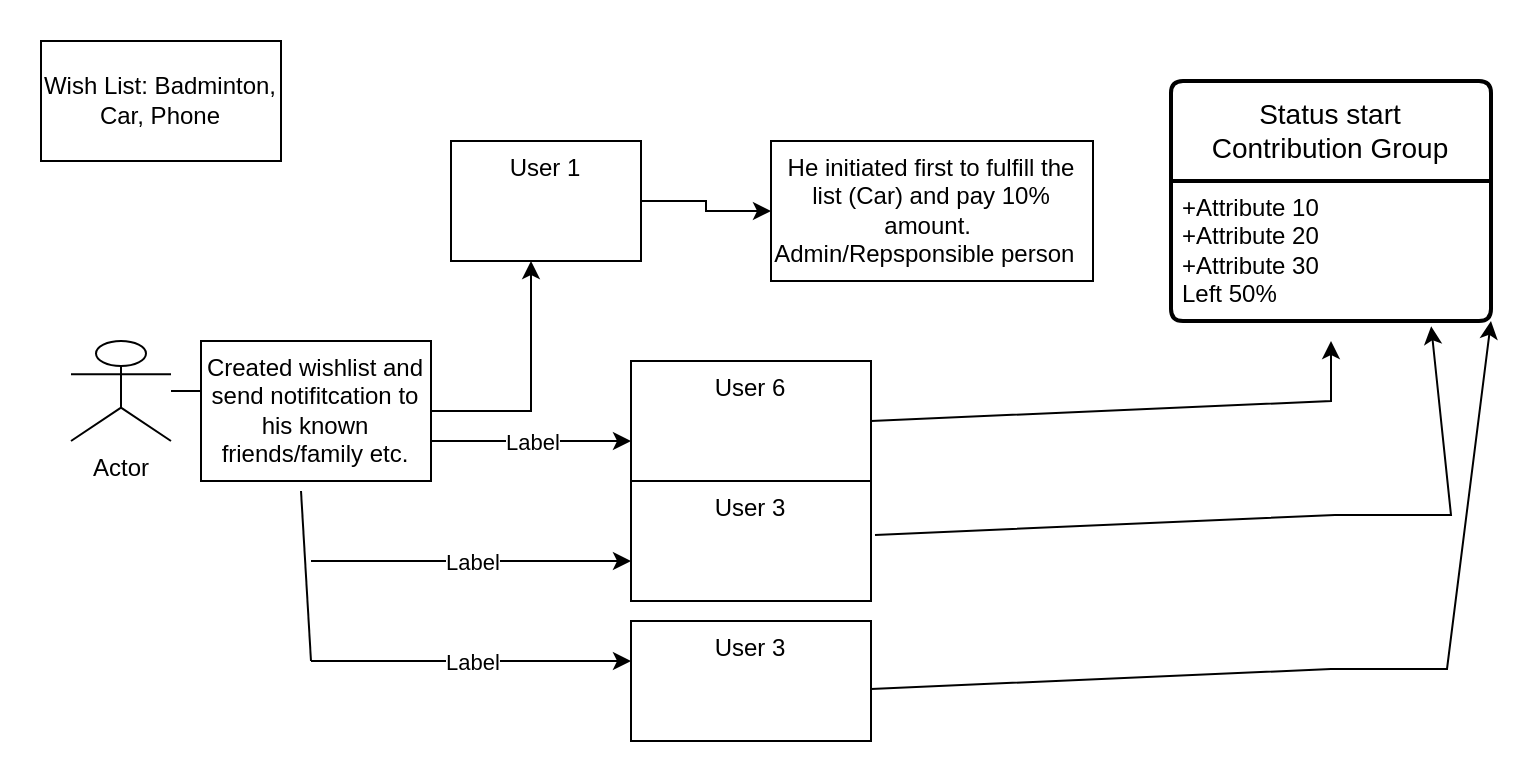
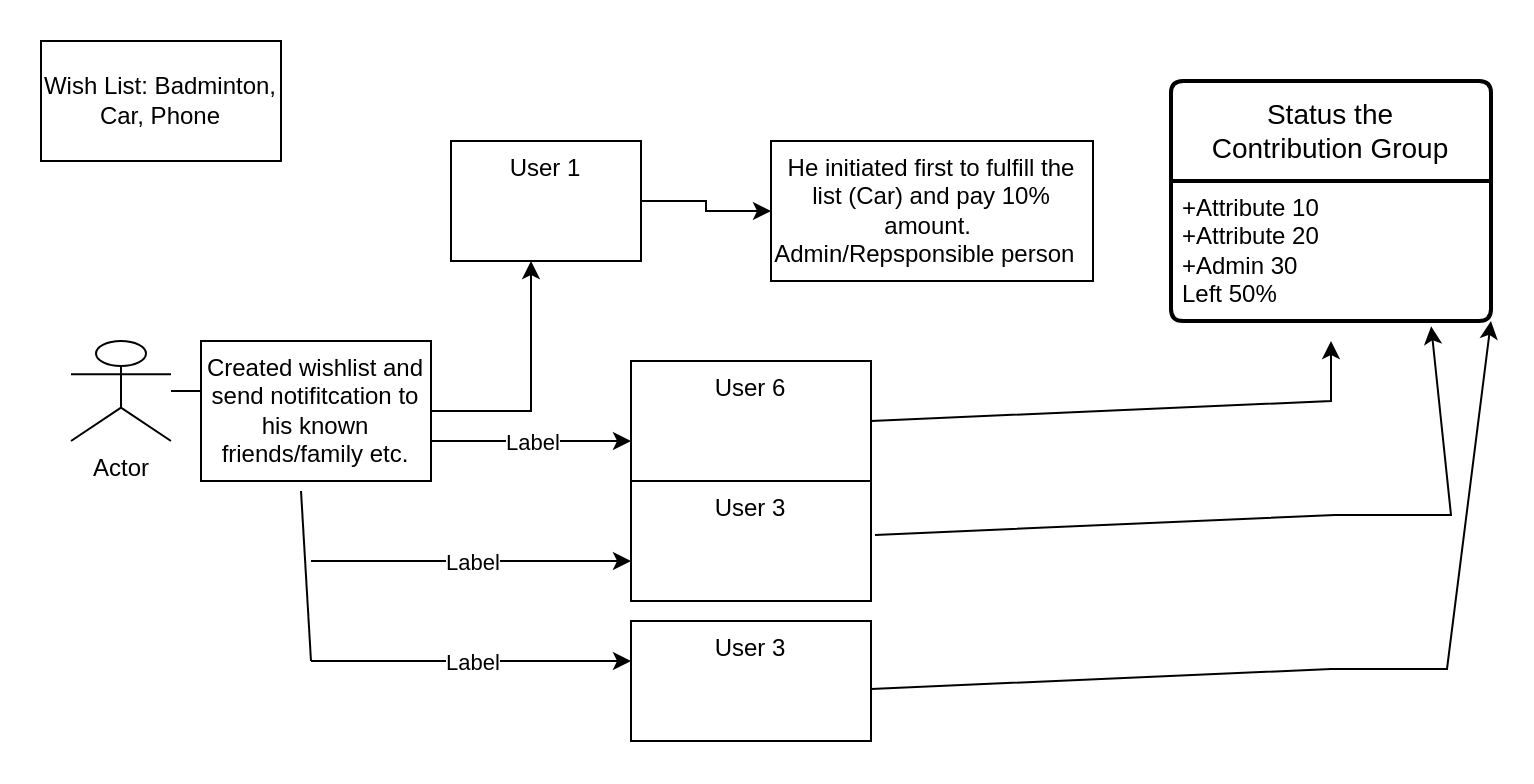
- <mxCell id="20" value="Status start&lt;div&gt;Contribution Group&lt;/div&gt;" style="swimlane;childLayout=stackLayout;horizontal=1;startSize=50;horizontalStack=0;rounded=1;fontSize=14;fontStyle=0;strokeWidth=2;resizeParent=0;resizeLast=1;shadow=0;dashed=0;align=center;arcSize=4;whiteSpace=wrap;html=1;" parent="1" vertex="1"><mxGeometry x="585" y="40" width="160" height="120" as="geometry" /></mxCell>
+ <mxCell id="20" value="Status the&lt;div&gt;Contribution Group&lt;/div&gt;" style="swimlane;childLayout=stackLayout;horizontal=1;startSize=50;horizontalStack=0;rounded=1;fontSize=14;fontStyle=0;strokeWidth=2;resizeParent=0;resizeLast=1;shadow=0;dashed=0;align=center;arcSize=4;whiteSpace=wrap;html=1;" parent="1" vertex="1"><mxGeometry x="585" y="40" width="160" height="120" as="geometry" /></mxCell>
- <mxCell id="21" value="+Attribute 10&lt;br&gt;+Attribute 20&lt;br&gt;+Attribute 30&amp;nbsp;&lt;div&gt;Left 50%&lt;/div&gt;" style="align=left;strokeColor=none;fillColor=none;spacingLeft=4;fontSize=12;verticalAlign=top;resizable=0;rotatable=0;part=1;html=1;" parent="20" vertex="1"><mxGeometry y="50" width="160" height="70" as="geometry" /></mxCell>
+ <mxCell id="21" value="+Attribute 10&lt;br&gt;+Attribute 20&lt;br&gt;+Admin 30&amp;nbsp;&lt;div&gt;Left 50%&lt;/div&gt;" style="align=left;strokeColor=none;fillColor=none;spacingLeft=4;fontSize=12;verticalAlign=top;resizable=0;rotatable=0;part=1;html=1;" parent="20" vertex="1"><mxGeometry y="50" width="160" height="70" as="geometry" /></mxCell>
